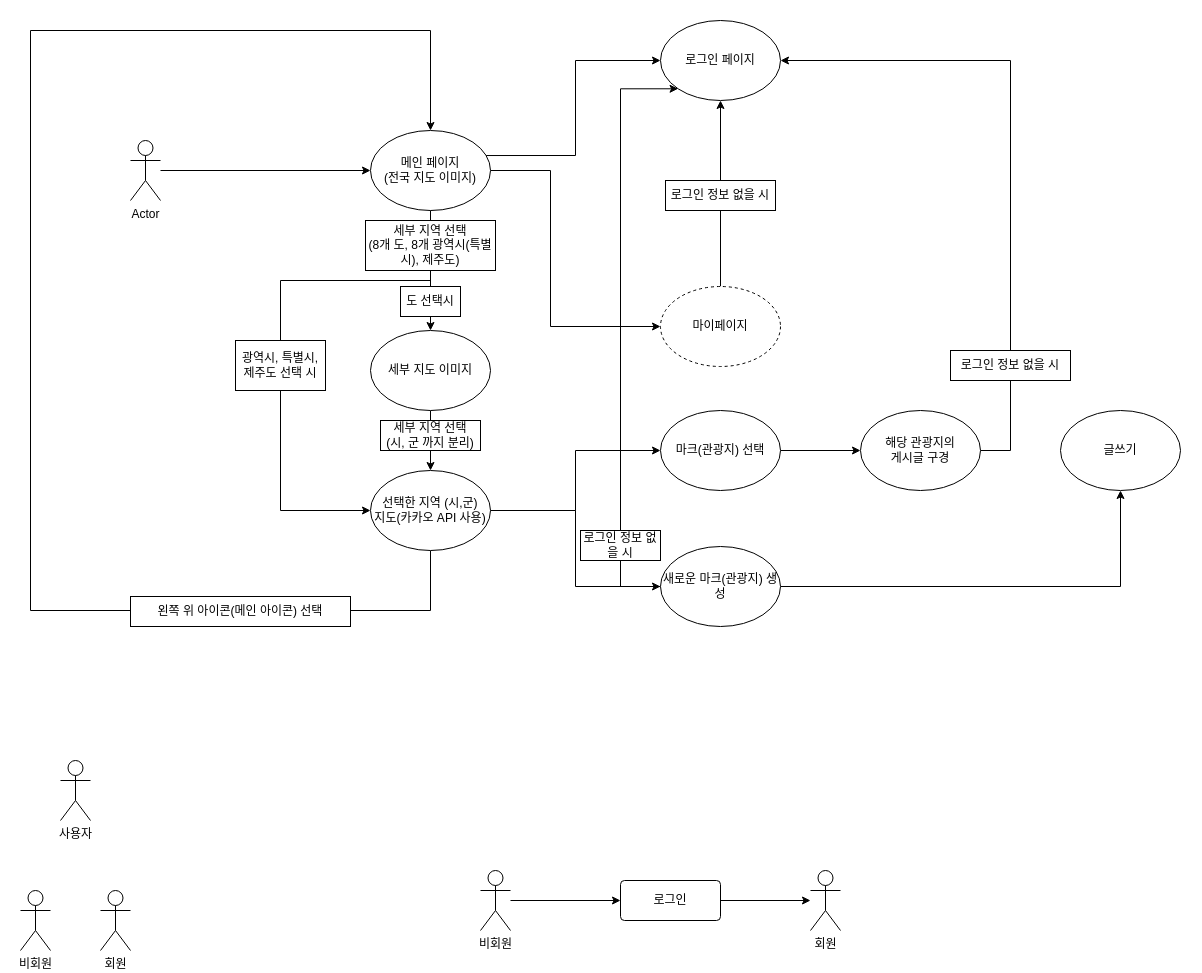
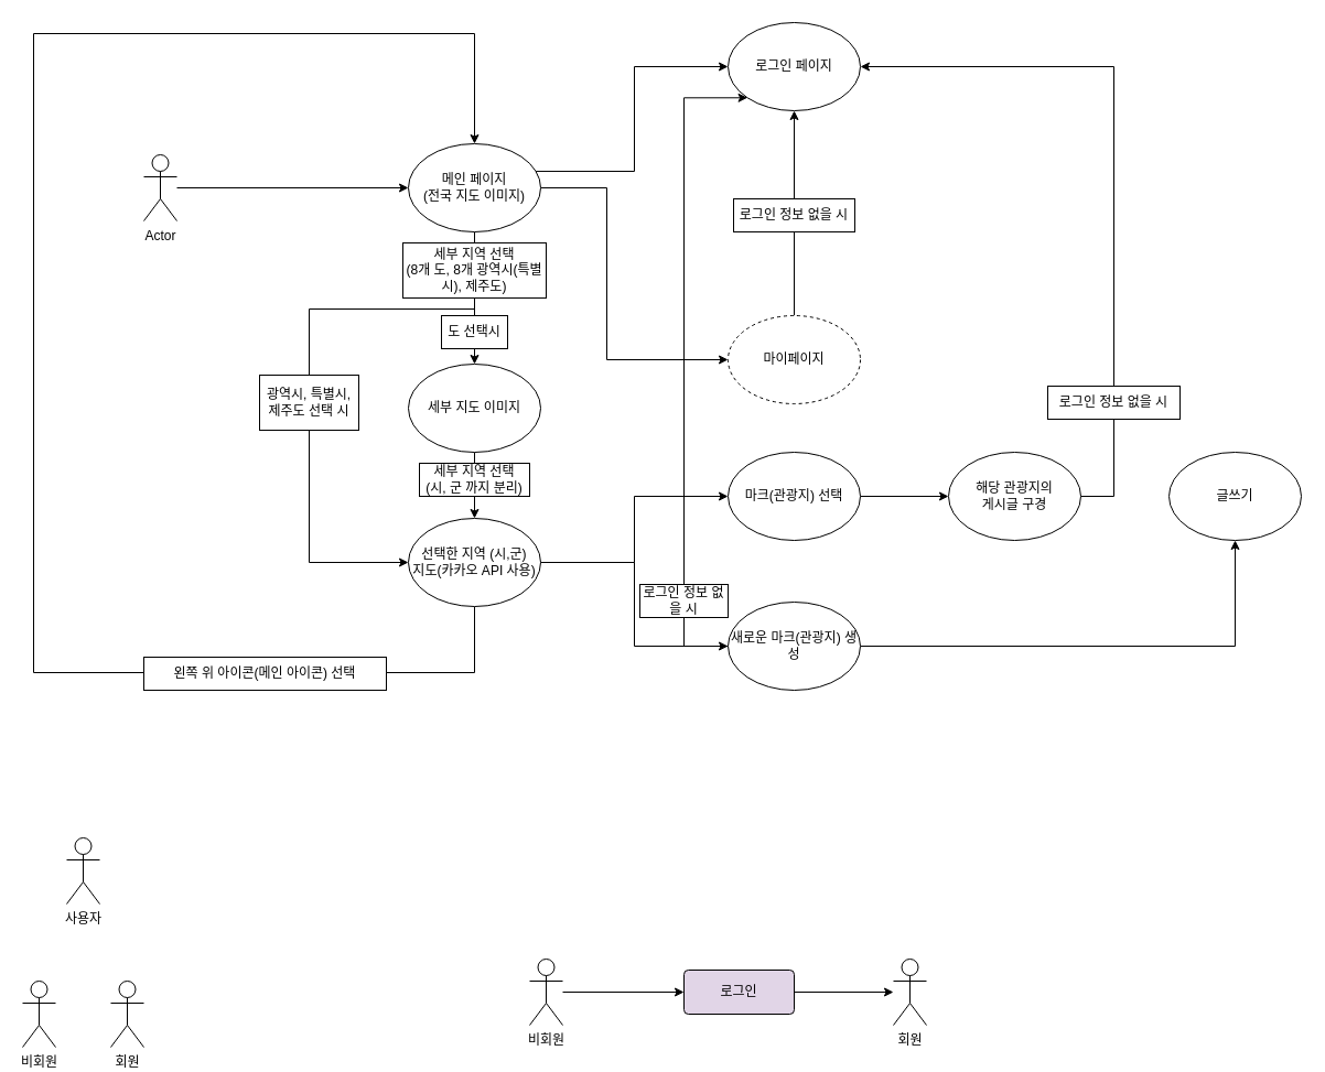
- <mxCell id="39" value="로그인" style="rounded=1;arcSize=10;whiteSpace=wrap;html=1;align=center;" vertex="1" parent="1"><mxGeometry x="620" y="880" width="100" height="40" as="geometry" /></mxCell>
+ <mxCell id="39" value="로그인" style="rounded=1;arcSize=10;whiteSpace=wrap;html=1;align=center;fillColor=#e1d5e7;" vertex="1" parent="1"><mxGeometry x="620" y="880" width="100" height="40" as="geometry" /></mxCell>
